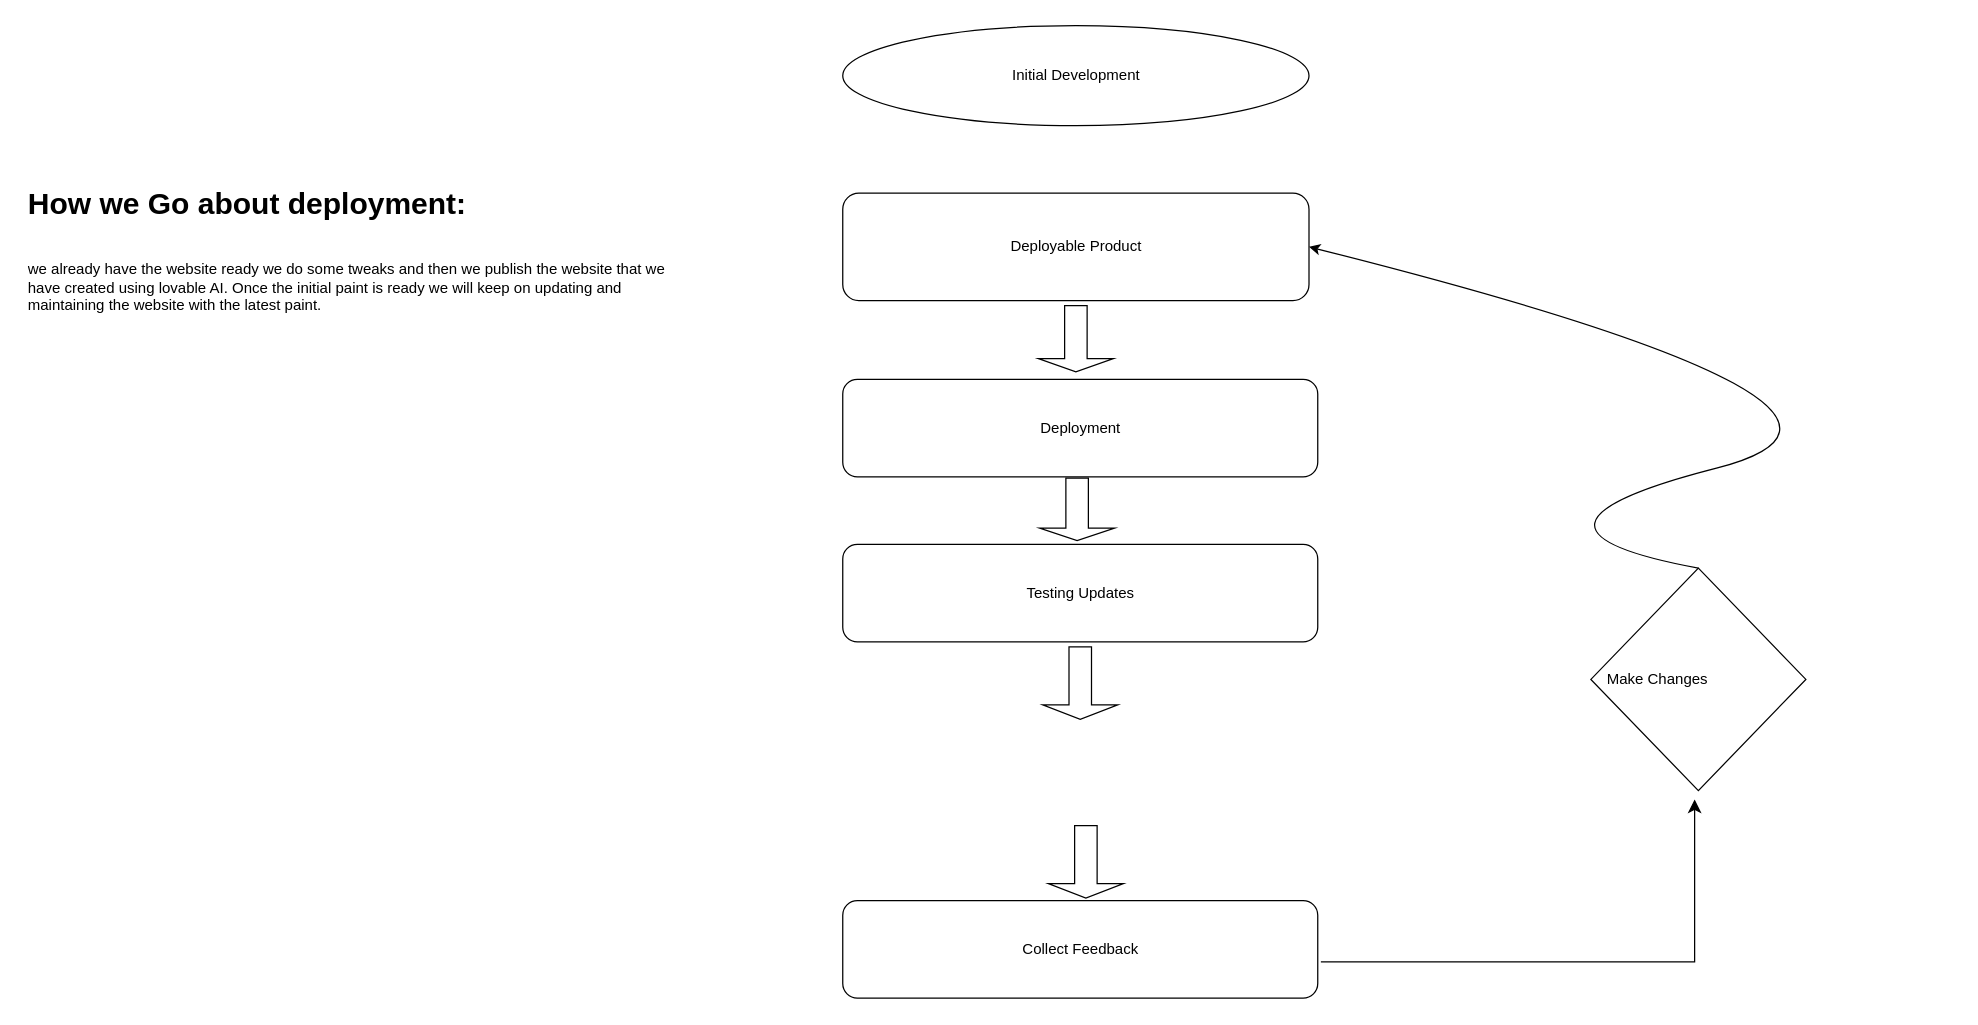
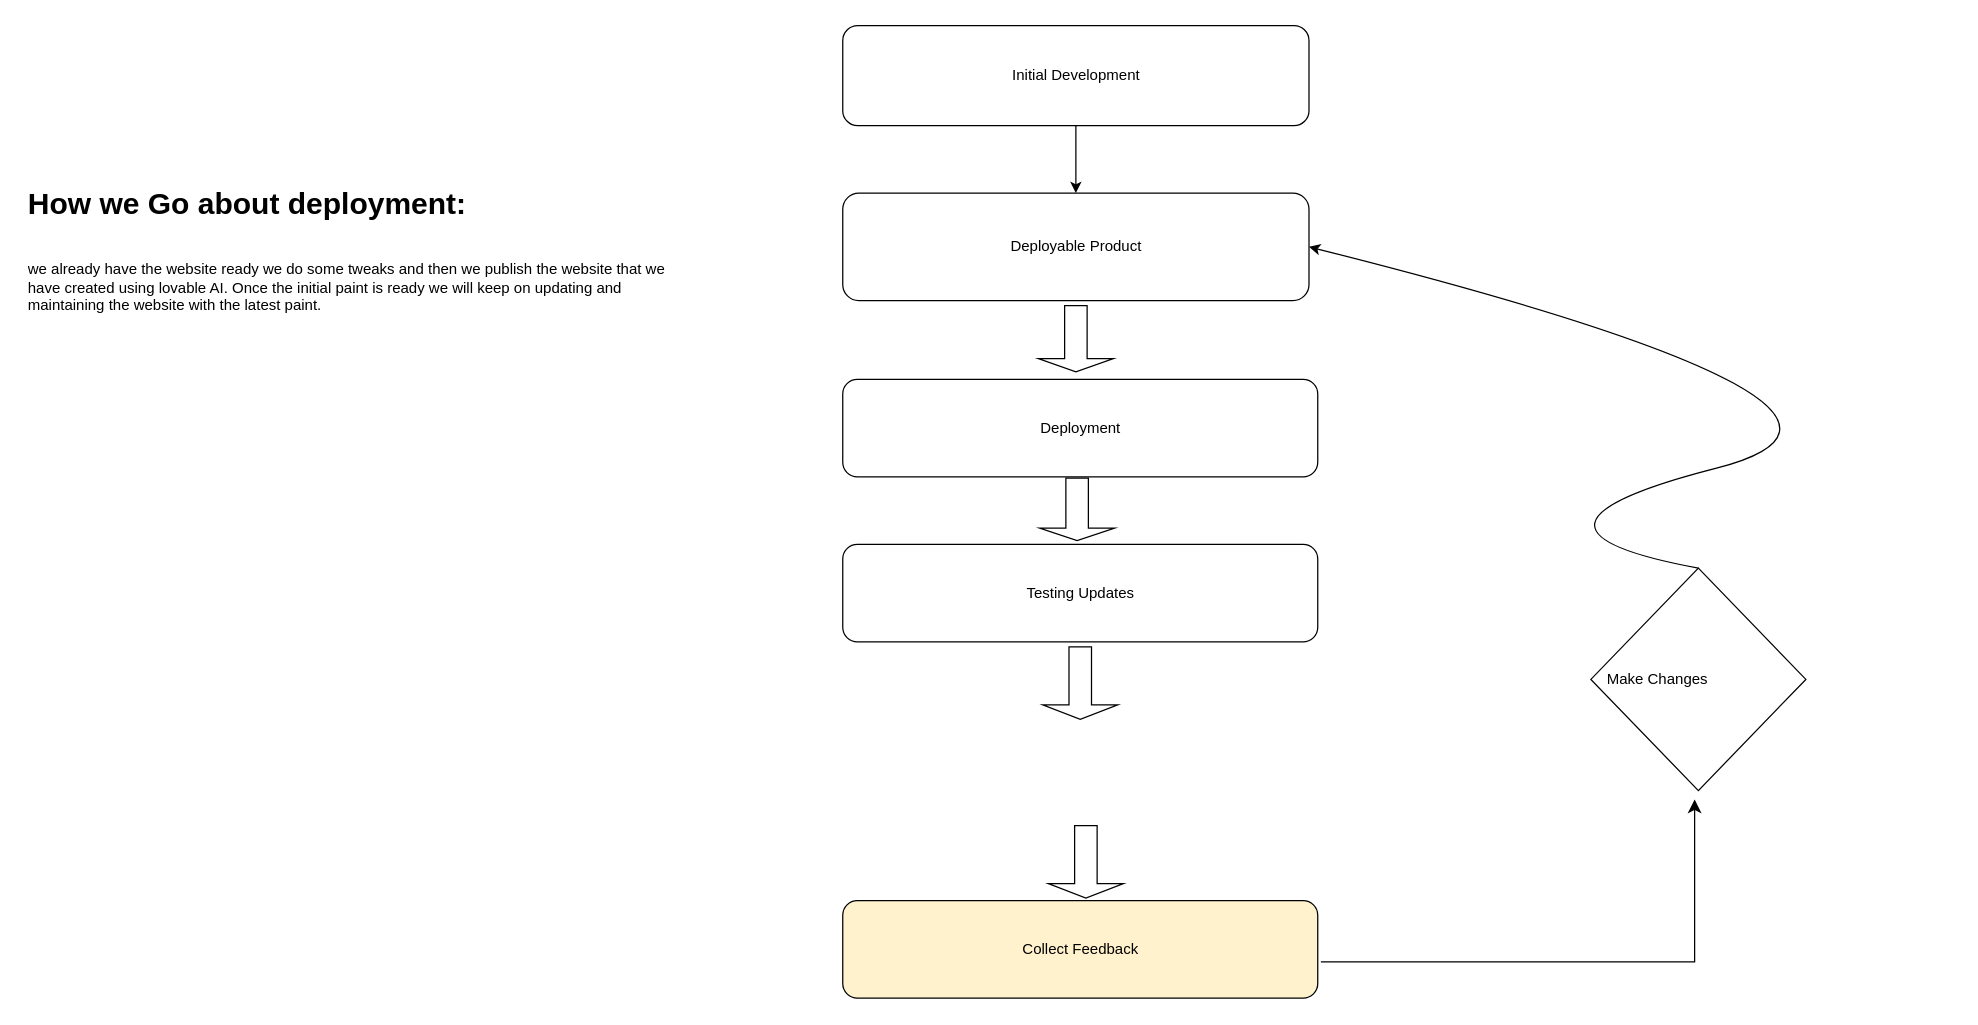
- <mxCell id="4" value="Initial Development" style="ellipse;whiteSpace=wrap;html=1;" vertex="1" parent="1"><mxGeometry x="673.5" y="20" width="373" height="80" as="geometry" /></mxCell>
+ <mxCell id="4" value="Initial Development" style="rounded=1;whiteSpace=wrap;html=1;" vertex="1" parent="1"><mxGeometry x="673.5" y="20" width="373" height="80" as="geometry" /></mxCell>
+ <mxCell id="3" value="" style="edgeStyle=orthogonalEdgeStyle;rounded=0;orthogonalLoop=1;jettySize=auto;html=1;" edge="1" parent="1" source="4" target="8"><mxGeometry relative="1" as="geometry" /></mxCell>
- <mxCell id="7" value="Collect Feedback" style="rounded=1;whiteSpace=wrap;html=1;" vertex="1" parent="1"><mxGeometry x="673.5" y="720" width="380" height="78" as="geometry" /></mxCell>
+ <mxCell id="7" value="Collect Feedback" style="rounded=1;whiteSpace=wrap;html=1;fillColor=#fff2cc;" vertex="1" parent="1"><mxGeometry x="673.5" y="720" width="380" height="78" as="geometry" /></mxCell>
